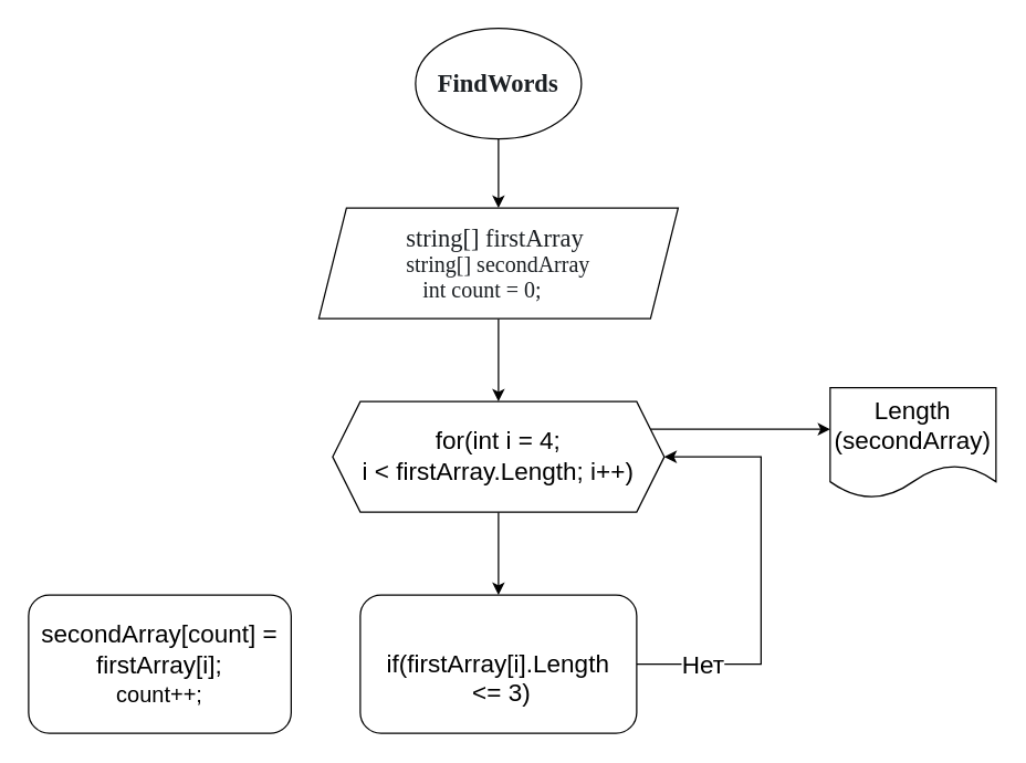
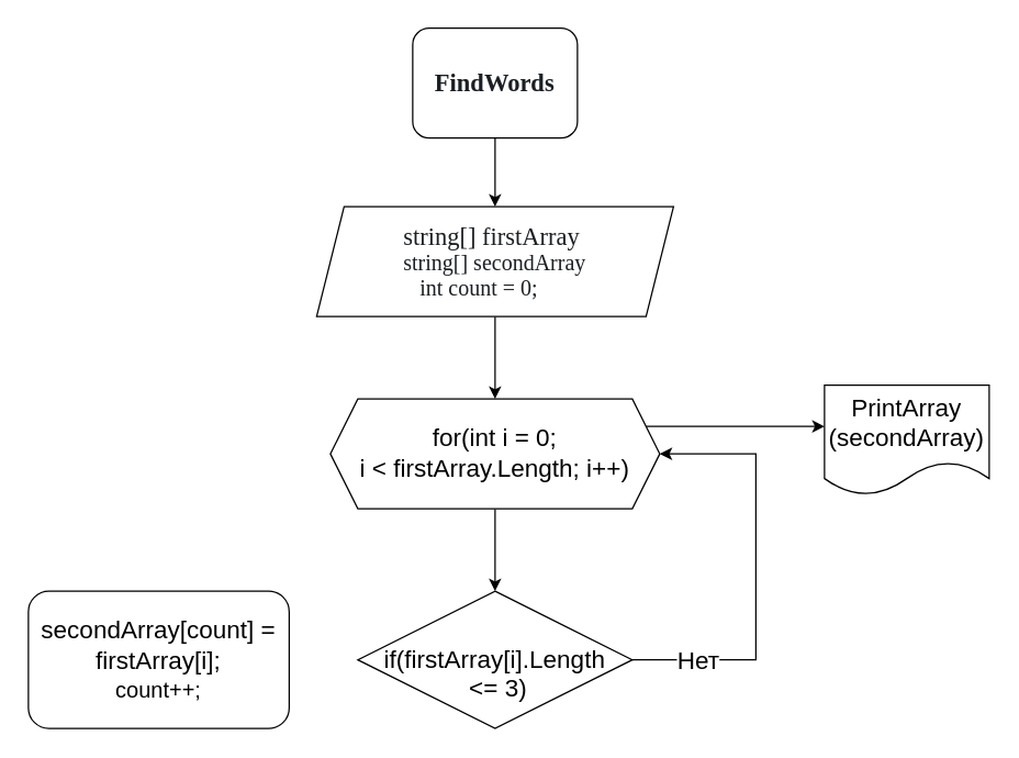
- <mxCell id="3" value="&lt;p style=&quot;margin: 0px; font-variant-numeric: normal; font-variant-east-asian: normal; font-stretch: normal; line-height: normal; font-family: &amp;quot;.AppleSystemUIFontMonospaced&amp;quot;; color: rgb(27, 31, 35); background-color: rgb(255, 255, 255); text-align: start;&quot; class=&quot;p1&quot;&gt;&lt;b style=&quot;&quot;&gt;&lt;font style=&quot;font-size: 18px;&quot;&gt;FindWords&lt;/font&gt;&lt;/b&gt;&lt;/p&gt;" style="ellipse;whiteSpace=wrap;html=1;fontSize=14;" vertex="1" parent="1"><mxGeometry x="300" y="20" width="120" height="80" as="geometry" /></mxCell>
+ <mxCell id="3" value="&lt;p style=&quot;margin: 0px; font-variant-numeric: normal; font-variant-east-asian: normal; font-stretch: normal; line-height: normal; font-family: &amp;quot;.AppleSystemUIFontMonospaced&amp;quot;; color: rgb(27, 31, 35); background-color: rgb(255, 255, 255); text-align: start;&quot; class=&quot;p1&quot;&gt;&lt;b style=&quot;&quot;&gt;&lt;font style=&quot;font-size: 18px;&quot;&gt;FindWords&lt;/font&gt;&lt;/b&gt;&lt;/p&gt;" style="whiteSpace=wrap;html=1;fontSize=14;rounded=1;" vertex="1" parent="1"><mxGeometry x="300" y="20" width="120" height="80" as="geometry" /></mxCell>
- <mxCell id="13" value="Length&lt;br&gt;(secondArray)" style="shape=document;whiteSpace=wrap;html=1;boundedLbl=1;fontSize=18;" vertex="1" parent="1"><mxGeometry x="600" y="280" width="120" height="80" as="geometry" /></mxCell>
+ <mxCell id="13" value="PrintArray&lt;br&gt;(secondArray)" style="shape=document;whiteSpace=wrap;html=1;boundedLbl=1;fontSize=18;" vertex="1" parent="1"><mxGeometry x="600" y="280" width="120" height="80" as="geometry" /></mxCell>
- <mxCell id="8" value="&lt;font style=&quot;font-size: 18px;&quot;&gt;for(int i = 4; &lt;br&gt;i &amp;lt; firstArray.Length; i++)&lt;/font&gt;" style="shape=hexagon;perimeter=hexagonPerimeter2;whiteSpace=wrap;html=1;fixedSize=1;fontSize=14;" vertex="1" parent="1"><mxGeometry x="240" y="290" width="240" height="80" as="geometry" /></mxCell>
+ <mxCell id="8" value="&lt;font style=&quot;font-size: 18px;&quot;&gt;for(int i = 0; &lt;br&gt;i &amp;lt; firstArray.Length; i++)&lt;/font&gt;" style="shape=hexagon;perimeter=hexagonPerimeter2;whiteSpace=wrap;html=1;fixedSize=1;fontSize=14;" vertex="1" parent="1"><mxGeometry x="240" y="290" width="240" height="80" as="geometry" /></mxCell>
- <mxCell id="11" value="&lt;font style=&quot;font-size: 18px;&quot;&gt;&lt;br&gt;if(firstArray[i].Length&lt;br&gt;&amp;nbsp;&amp;lt;= 3)&lt;/font&gt;" style="whiteSpace=wrap;html=1;fontSize=14;rounded=1;" vertex="1" parent="1"><mxGeometry x="260" y="430" width="200" height="100" as="geometry" /></mxCell>
+ <mxCell id="11" value="&lt;font style=&quot;font-size: 18px;&quot;&gt;&lt;br&gt;if(firstArray[i].Length&lt;br&gt;&amp;nbsp;&amp;lt;= 3)&lt;/font&gt;" style="rhombus;whiteSpace=wrap;html=1;fontSize=14;" vertex="1" parent="1"><mxGeometry x="260" y="430" width="200" height="100" as="geometry" /></mxCell>
